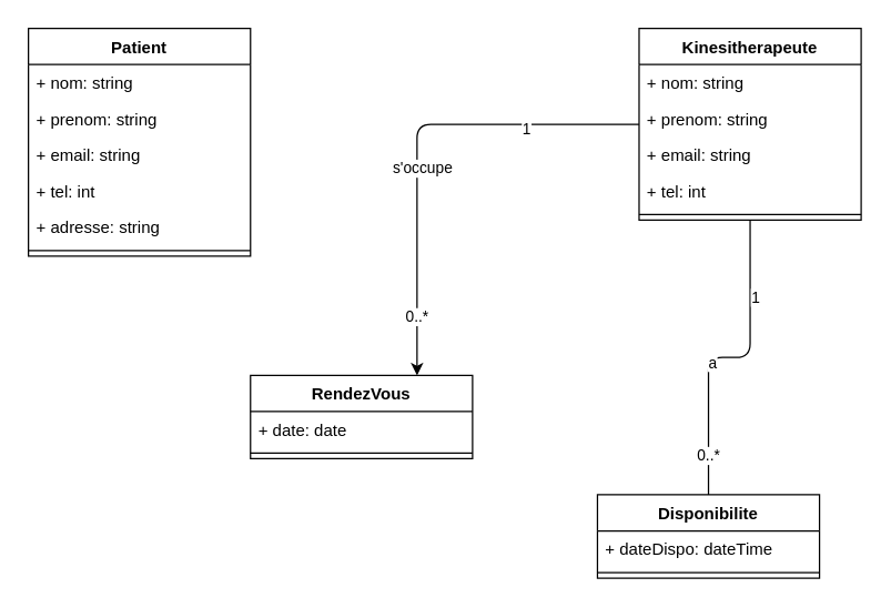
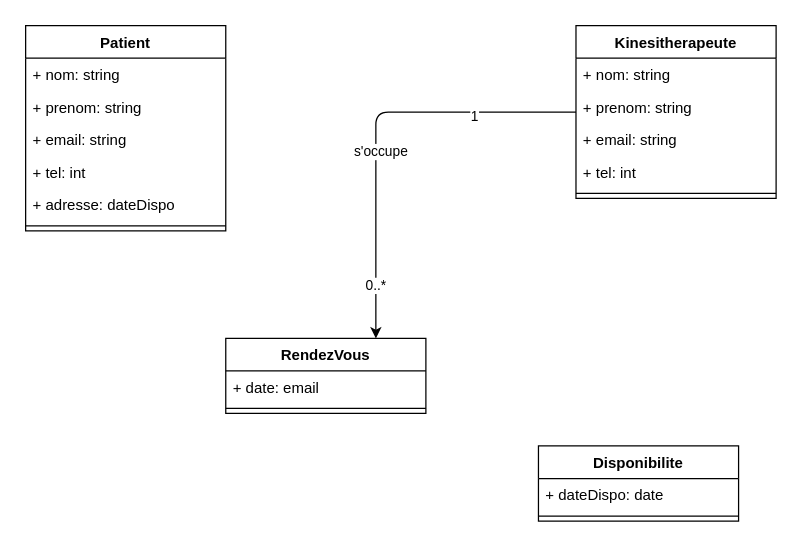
- <mxCell id="7" value="+ adresse: string" style="text;strokeColor=none;fillColor=none;align=left;verticalAlign=top;spacingLeft=4;spacingRight=4;overflow=hidden;rotatable=0;points=[[0,0.5],[1,0.5]];portConstraint=eastwest;" parent="2" vertex="1"><mxGeometry y="130" width="160" height="26" as="geometry" /></mxCell>
+ <mxCell id="7" value="+ adresse: dateDispo" style="text;strokeColor=none;fillColor=none;align=left;verticalAlign=top;spacingLeft=4;spacingRight=4;overflow=hidden;rotatable=0;points=[[0,0.5],[1,0.5]];portConstraint=eastwest;" parent="2" vertex="1"><mxGeometry y="130" width="160" height="26" as="geometry" /></mxCell>
- <mxCell id="25" value="" style="endArrow=none;html=1;edgeStyle=orthogonalEdgeStyle;" parent="1" source="9" target="22" edge="1"><mxGeometry relative="1" as="geometry"><mxPoint x="470" y="99" as="sourcePoint" /><mxPoint x="310" y="280" as="targetPoint" /></mxGeometry></mxCell>
- <mxCell id="26" value="a" style="edgeLabel;html=1;align=center;verticalAlign=middle;resizable=0;points=[];" parent="25" vertex="1" connectable="0"><mxGeometry x="0.118" y="3" relative="1" as="geometry"><mxPoint as="offset" /></mxGeometry></mxCell>
- <mxCell id="27" value="1" style="edgeLabel;html=1;align=center;verticalAlign=middle;resizable=0;points=[];" parent="25" vertex="1" connectable="0"><mxGeometry x="-0.518" y="3" relative="1" as="geometry"><mxPoint as="offset" /></mxGeometry></mxCell>
- <mxCell id="28" value="0..*" style="edgeLabel;html=1;align=center;verticalAlign=middle;resizable=0;points=[];" parent="25" vertex="1" connectable="0"><mxGeometry x="0.746" y="-1" relative="1" as="geometry"><mxPoint as="offset" /></mxGeometry></mxCell>
- <mxCell id="16" value="+ date: date" style="text;strokeColor=none;fillColor=none;align=left;verticalAlign=top;spacingLeft=4;spacingRight=4;overflow=hidden;rotatable=0;points=[[0,0.5],[1,0.5]];portConstraint=eastwest;" parent="15" vertex="1"><mxGeometry y="26" width="160" height="26" as="geometry" /></mxCell>
+ <mxCell id="16" value="+ date: email" style="text;strokeColor=none;fillColor=none;align=left;verticalAlign=top;spacingLeft=4;spacingRight=4;overflow=hidden;rotatable=0;points=[[0,0.5],[1,0.5]];portConstraint=eastwest;" parent="15" vertex="1"><mxGeometry y="26" width="160" height="26" as="geometry" /></mxCell>
- <mxCell id="23" value="+ dateDispo: dateTime" style="text;strokeColor=none;fillColor=none;align=left;verticalAlign=top;spacingLeft=4;spacingRight=4;overflow=hidden;rotatable=0;points=[[0,0.5],[1,0.5]];portConstraint=eastwest;" parent="22" vertex="1"><mxGeometry y="26" width="160" height="26" as="geometry" /></mxCell>
+ <mxCell id="23" value="+ dateDispo: date" style="text;strokeColor=none;fillColor=none;align=left;verticalAlign=top;spacingLeft=4;spacingRight=4;overflow=hidden;rotatable=0;points=[[0,0.5],[1,0.5]];portConstraint=eastwest;" parent="22" vertex="1"><mxGeometry y="26" width="160" height="26" as="geometry" /></mxCell>
